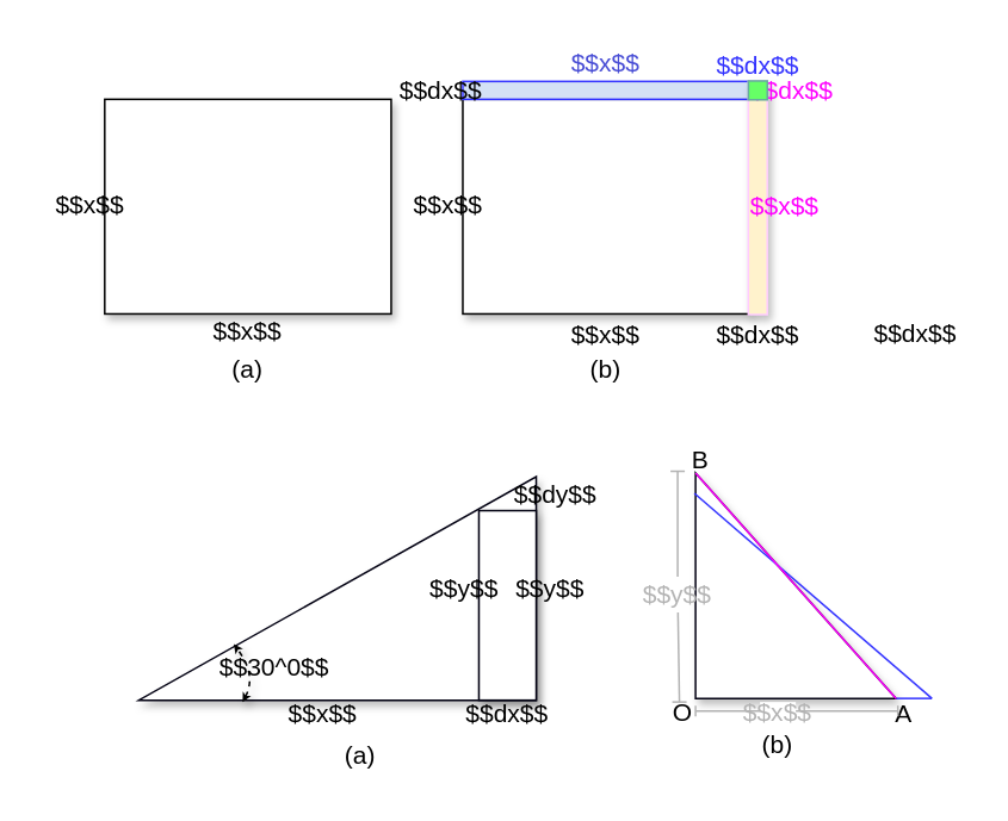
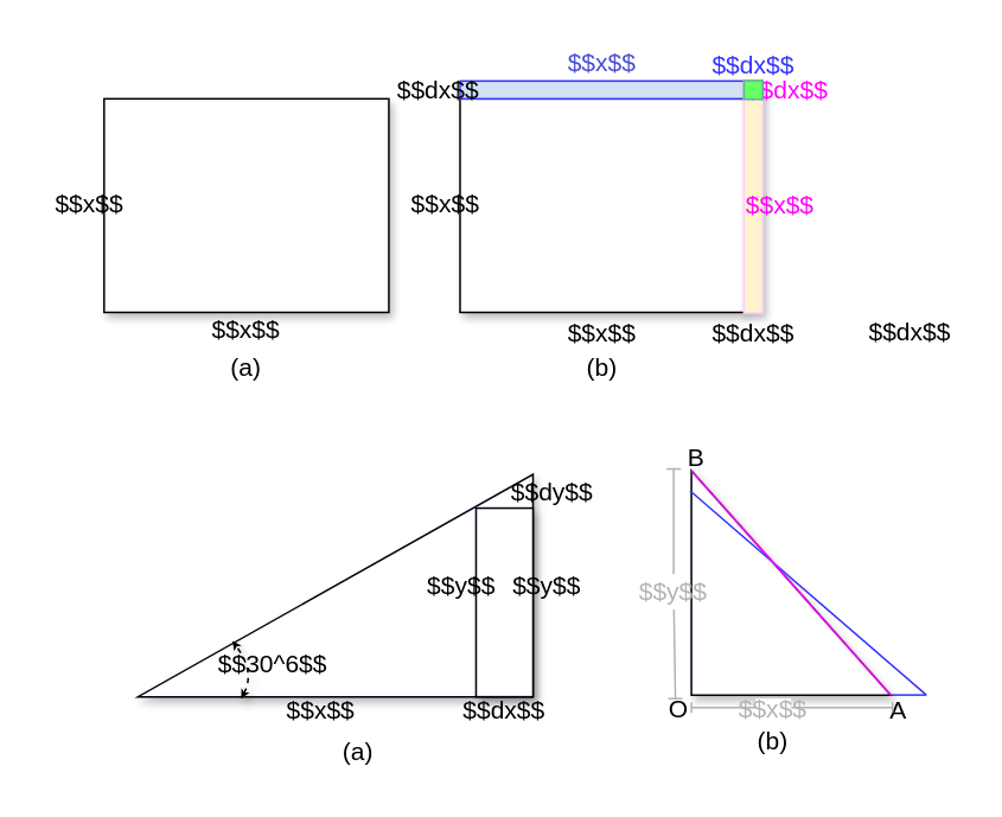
- <mxCell id="25" value="$$30^0$$" style="text;html=1;strokeColor=none;fillColor=none;align=center;verticalAlign=middle;whiteSpace=wrap;rounded=0;fontSize=14;shadow=1;" vertex="1" parent="1"><mxGeometry x="123" y="358" width="60" height="30" as="geometry" /></mxCell>
+ <mxCell id="25" value="$$30^6$$" style="text;html=1;strokeColor=none;fillColor=none;align=center;verticalAlign=middle;whiteSpace=wrap;rounded=0;fontSize=14;shadow=1;" vertex="1" parent="1"><mxGeometry x="123" y="358" width="60" height="30" as="geometry" /></mxCell>
